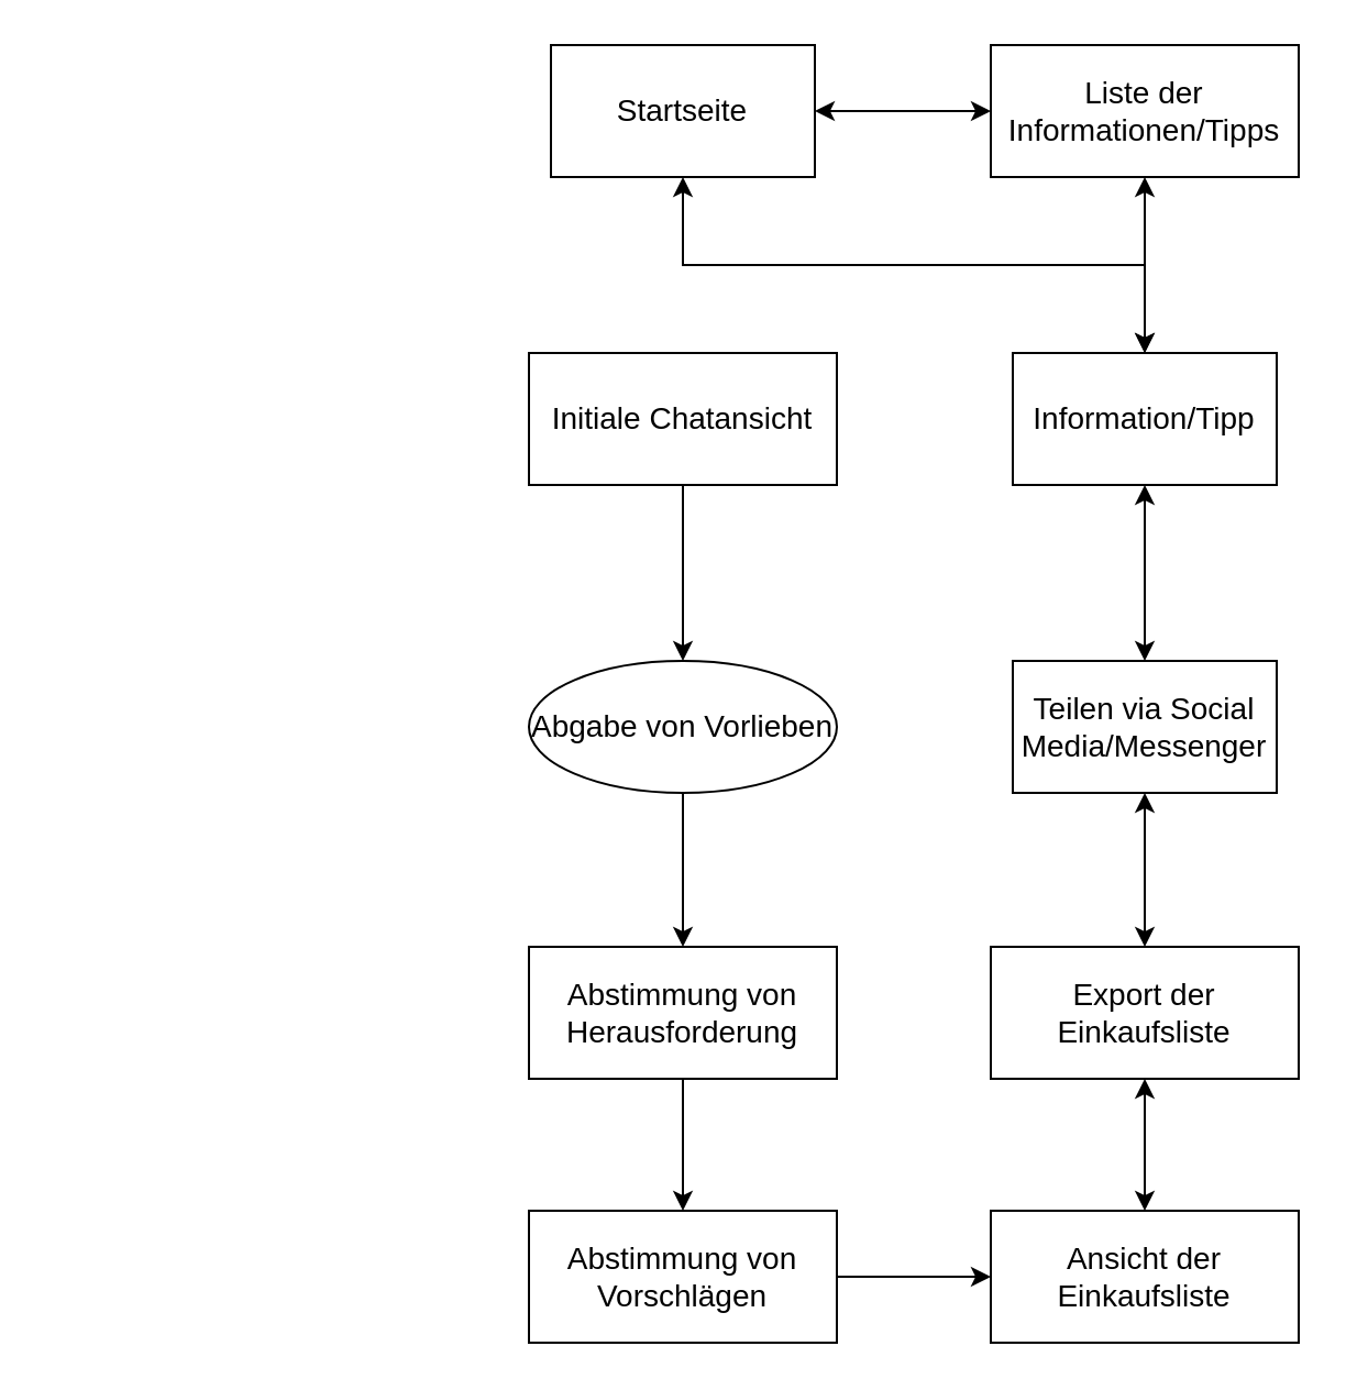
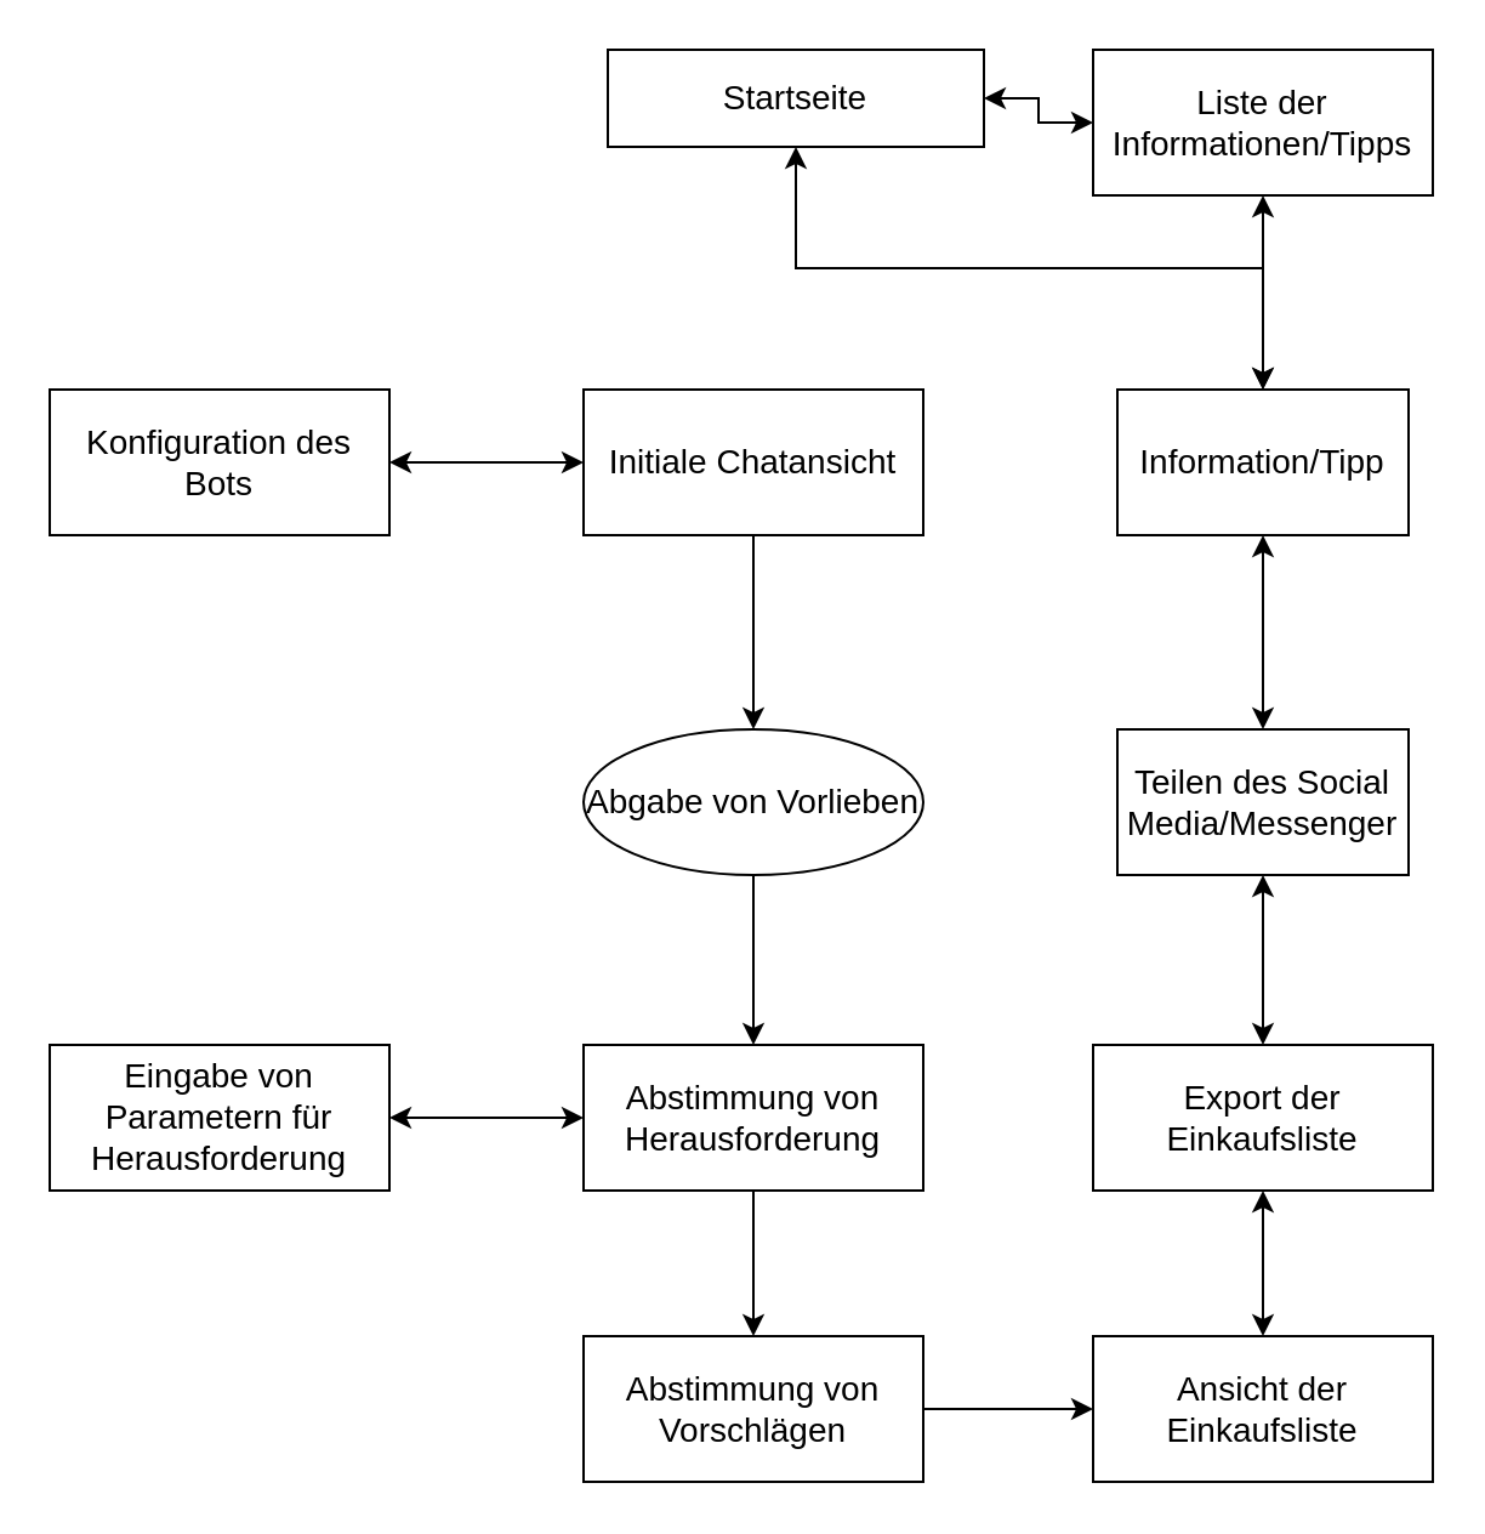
- <mxCell id="4" value="&lt;font style=&quot;font-size: 14px&quot;&gt;Startseite&lt;/font&gt;" style="rounded=0;whiteSpace=wrap;html=1;" parent="1" vertex="1"><mxGeometry x="250" y="20" width="120" height="60" as="geometry" /></mxCell>
+ <mxCell id="4" value="&lt;font style=&quot;font-size: 14px&quot;&gt;Startseite&lt;/font&gt;" style="rounded=0;whiteSpace=wrap;html=1;" parent="1" vertex="1"><mxGeometry x="250" y="20" width="155" height="40" as="geometry" /></mxCell>
+ <mxCell id="13" value="&lt;font style=&quot;font-size: 14px&quot;&gt;Konfiguration des Bots&lt;/font&gt;" style="rounded=0;whiteSpace=wrap;html=1;" parent="1" vertex="1"><mxGeometry x="20" y="160" width="140" height="60" as="geometry" /></mxCell>
+ <mxCell id="12" style="edgeStyle=orthogonalEdgeStyle;rounded=0;orthogonalLoop=1;jettySize=auto;html=1;exitX=1;exitY=0.5;exitDx=0;exitDy=0;entryX=0;entryY=0.5;entryDx=0;entryDy=0;startArrow=classic;startFill=1;endArrow=classic;endFill=1;" parent="1" source="13" target="11" edge="1"><mxGeometry relative="1" as="geometry" /></mxCell>
- <mxCell id="5" value="&lt;font style=&quot;font-size: 14px&quot;&gt;Teilen via Social Media/Messenger&lt;/font&gt;" style="rounded=0;whiteSpace=wrap;html=1;" parent="1" vertex="1"><mxGeometry x="460" y="300" width="120" height="60" as="geometry" /></mxCell>
+ <mxCell id="5" value="&lt;font style=&quot;font-size: 14px&quot;&gt;Teilen des Social Media/Messenger&lt;/font&gt;" style="rounded=0;whiteSpace=wrap;html=1;" parent="1" vertex="1"><mxGeometry x="460" y="300" width="120" height="60" as="geometry" /></mxCell>
+ <mxCell id="25" value="&lt;font style=&quot;font-size: 14px&quot;&gt;Eingabe von Parametern für Herausforderung&lt;/font&gt;" style="rounded=0;whiteSpace=wrap;html=1;" vertex="1" parent="1"><mxGeometry x="20" y="430" width="140" height="60" as="geometry" /></mxCell>
+ <mxCell id="24" style="edgeStyle=orthogonalEdgeStyle;rounded=0;orthogonalLoop=1;jettySize=auto;html=1;exitX=1;exitY=0.5;exitDx=0;exitDy=0;entryX=0;entryY=0.5;entryDx=0;entryDy=0;startArrow=classic;startFill=1;" edge="1" parent="1" source="25" target="23"><mxGeometry relative="1" as="geometry" /></mxCell>
